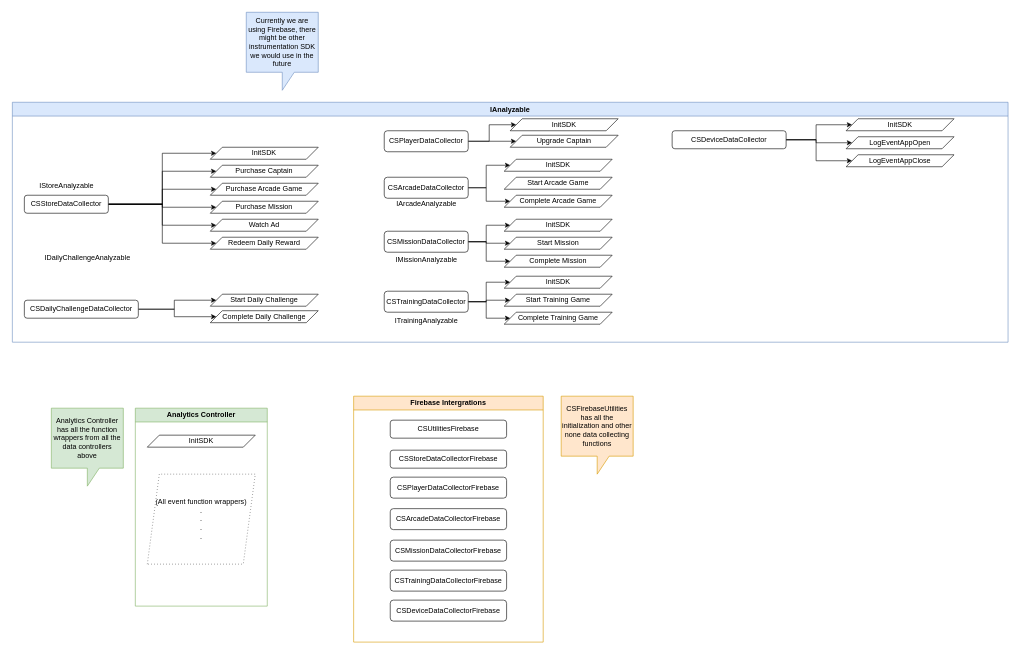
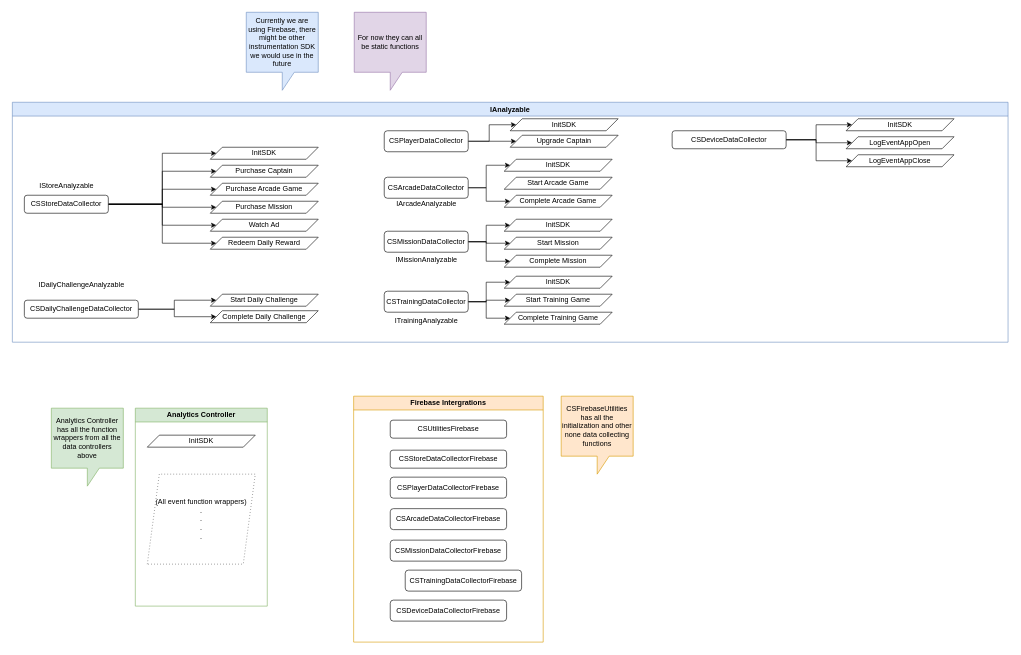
+ <mxCell id="63" value="For now they can all be static functions" style="shape=callout;whiteSpace=wrap;html=1;perimeter=calloutPerimeter;fillColor=#e1d5e7;strokeColor=#9673a6;" parent="1" vertex="1"><mxGeometry x="590" y="20" width="120" height="130" as="geometry" /></mxCell>
- <mxCell id="53" value="IDailyChallengeAnalyzable" style="text;html=1;align=center;verticalAlign=middle;resizable=0;points=[];autosize=1;strokeColor=none;fillColor=none;" parent="5" vertex="1"><mxGeometry x="40" y="245" width="170" height="30" as="geometry" /></mxCell>
+ <mxCell id="53" value="IDailyChallengeAnalyzable" style="text;html=1;align=center;verticalAlign=middle;resizable=0;points=[];autosize=1;strokeColor=none;fillColor=none;" parent="5" vertex="1"><mxGeometry x="30" y="290" width="170" height="30" as="geometry" /></mxCell>
- <mxCell id="69" value="CSTrainingDataCollectorFirebase" style="rounded=1;whiteSpace=wrap;html=1;" parent="64" vertex="1"><mxGeometry x="61" y="290" width="194" height="35" as="geometry" /></mxCell>
+ <mxCell id="69" value="CSTrainingDataCollectorFirebase" style="rounded=1;whiteSpace=wrap;html=1;" parent="64" vertex="1"><mxGeometry x="86" y="290" width="194" height="35" as="geometry" /></mxCell>
